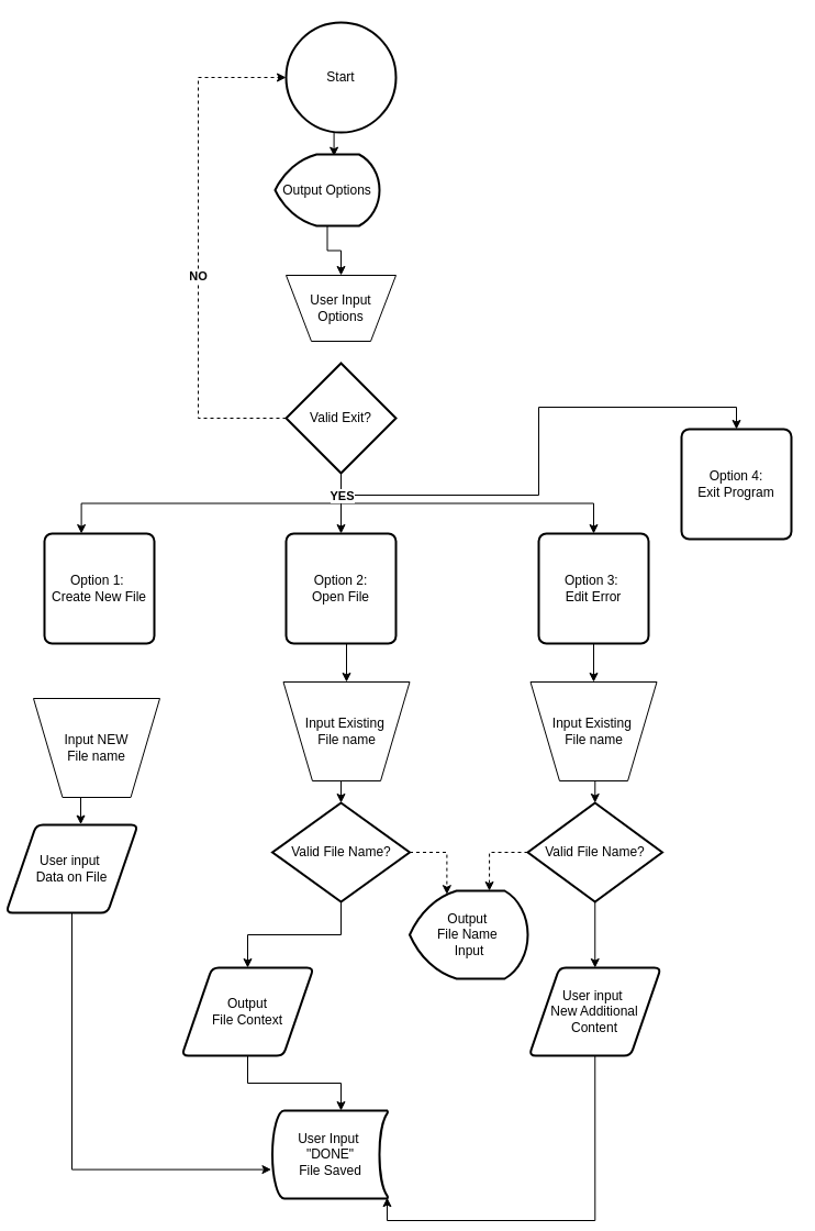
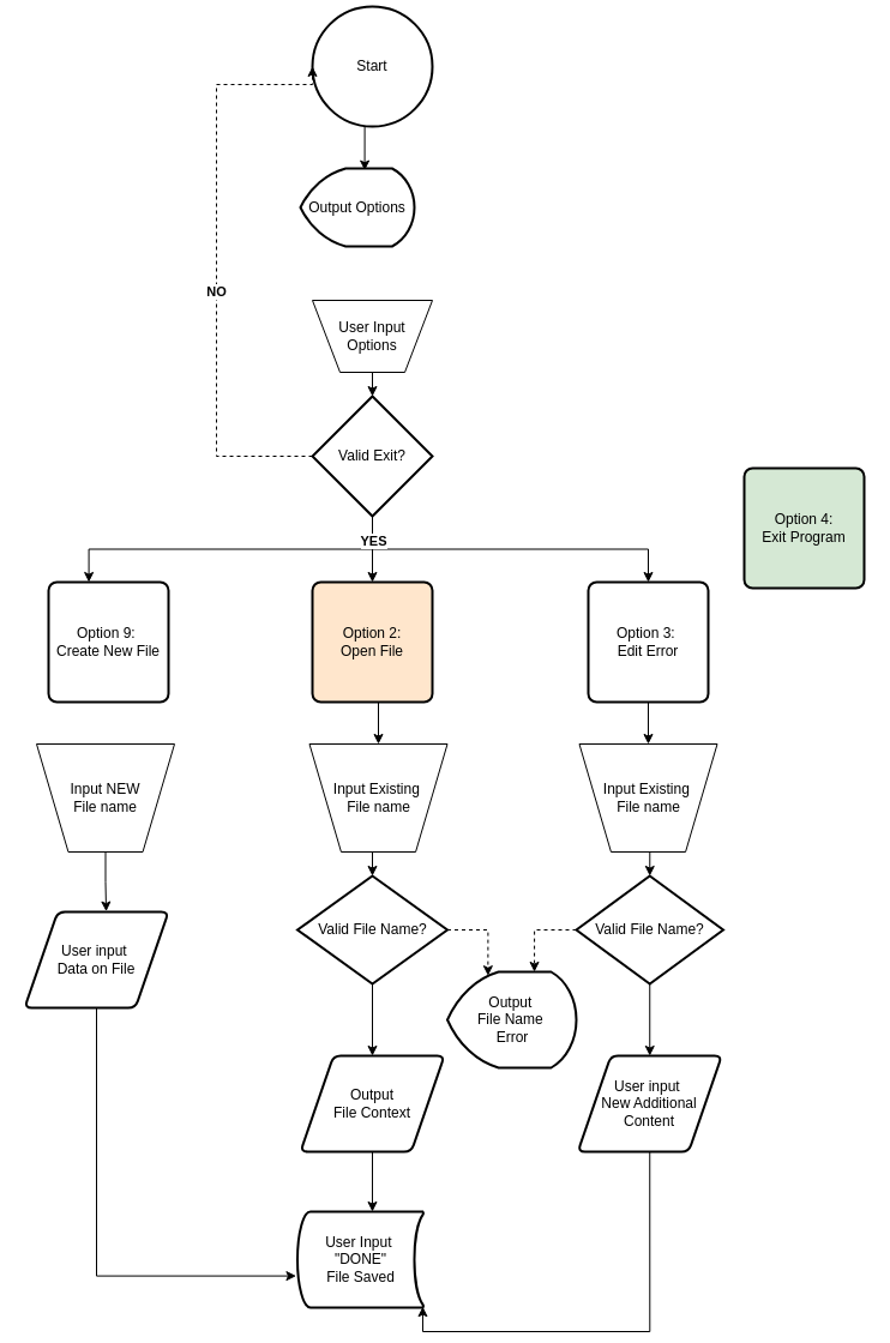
- <mxCell id="2" value="Start" style="strokeWidth=2;html=1;shape=mxgraph.flowchart.start_2;whiteSpace=wrap;" vertex="1" parent="1"><mxGeometry x="260" y="20" width="100" height="100" as="geometry" /></mxCell>
+ <mxCell id="2" value="Start" style="strokeWidth=2;html=1;shape=mxgraph.flowchart.start_2;whiteSpace=wrap;" vertex="1" parent="1"><mxGeometry x="260" y="5" width="100" height="100" as="geometry" /></mxCell>
- <mxCell id="3" style="edgeStyle=orthogonalEdgeStyle;rounded=0;orthogonalLoop=1;jettySize=auto;html=1;exitX=0.5;exitY=1;exitDx=0;exitDy=0;exitPerimeter=0;entryX=0.5;entryY=0;entryDx=0;entryDy=0;" edge="1" parent="1" source="4" target="5"><mxGeometry relative="1" as="geometry" /></mxCell>
+ <mxCell id="20" style="edgeStyle=orthogonalEdgeStyle;rounded=0;orthogonalLoop=1;jettySize=auto;html=1;exitX=0.5;exitY=1;exitDx=0;exitDy=0;entryX=0.5;entryY=0;entryDx=0;entryDy=0;entryPerimeter=0;" edge="1" parent="1" source="5" target="9"><mxGeometry relative="1" as="geometry" /></mxCell>
- <mxCell id="8" style="edgeStyle=orthogonalEdgeStyle;rounded=0;orthogonalLoop=1;jettySize=auto;html=1;exitX=0.5;exitY=1;exitDx=0;exitDy=0;exitPerimeter=0;entryX=0.5;entryY=0;entryDx=0;entryDy=0;" edge="1" parent="1" source="9" target="28"><mxGeometry relative="1" as="geometry" /></mxCell>
- <mxCell id="28" value="Option 4:&lt;div&gt;Exit Program&lt;/div&gt;" style="rounded=1;whiteSpace=wrap;html=1;absoluteArcSize=1;arcSize=14;strokeWidth=2;" vertex="1" parent="1"><mxGeometry x="620" y="390" width="100" height="100" as="geometry" /></mxCell>
+ <mxCell id="28" value="Option 4:&lt;div&gt;Exit Program&lt;/div&gt;" style="rounded=1;whiteSpace=wrap;html=1;absoluteArcSize=1;arcSize=14;strokeWidth=2;fillColor=#d5e8d4;" vertex="1" parent="1"><mxGeometry x="620" y="390" width="100" height="100" as="geometry" /></mxCell>
- <mxCell id="12" value="Option 1:&amp;nbsp;&lt;div&gt;Create New File&lt;/div&gt;" style="rounded=1;whiteSpace=wrap;html=1;absoluteArcSize=1;arcSize=14;strokeWidth=2;" vertex="1" parent="1"><mxGeometry x="40" y="485" width="100" height="100" as="geometry" /></mxCell>
+ <mxCell id="12" value="Option 9:&amp;nbsp;&lt;div&gt;Create New File&lt;/div&gt;" style="rounded=1;whiteSpace=wrap;html=1;absoluteArcSize=1;arcSize=14;strokeWidth=2;" vertex="1" parent="1"><mxGeometry x="40" y="485" width="100" height="100" as="geometry" /></mxCell>
- <mxCell id="14" value="Option 2:&lt;div&gt;Open File&lt;/div&gt;" style="rounded=1;whiteSpace=wrap;html=1;absoluteArcSize=1;arcSize=14;strokeWidth=2;" vertex="1" parent="1"><mxGeometry x="260" y="485" width="100" height="100" as="geometry" /></mxCell>
+ <mxCell id="14" value="Option 2:&lt;div&gt;Open File&lt;/div&gt;" style="rounded=1;whiteSpace=wrap;html=1;absoluteArcSize=1;arcSize=14;strokeWidth=2;fillColor=#ffe6cc;" vertex="1" parent="1"><mxGeometry x="260" y="485" width="100" height="100" as="geometry" /></mxCell>
- <mxCell id="22" value="Input NEW&lt;div&gt;File name&lt;/div&gt;" style="verticalLabelPosition=middle;verticalAlign=middle;html=1;shape=trapezoid;perimeter=trapezoidPerimeter;whiteSpace=wrap;size=0.23;arcSize=10;flipV=1;labelPosition=center;align=center;" vertex="1" parent="1"><mxGeometry x="30" y="635" width="115" height="90" as="geometry" /></mxCell>
+ <mxCell id="22" value="Input NEW&lt;div&gt;File name&lt;/div&gt;" style="verticalLabelPosition=middle;verticalAlign=middle;html=1;shape=trapezoid;perimeter=trapezoidPerimeter;whiteSpace=wrap;size=0.23;arcSize=10;flipV=1;labelPosition=center;align=center;" vertex="1" parent="1"><mxGeometry x="30" y="620" width="115" height="90" as="geometry" /></mxCell>
- <mxCell id="21" value="User input&amp;nbsp;&lt;div&gt;Data on File&lt;/div&gt;" style="shape=parallelogram;html=1;strokeWidth=2;perimeter=parallelogramPerimeter;whiteSpace=wrap;rounded=1;arcSize=12;size=0.23;" vertex="1" parent="1"><mxGeometry x="5" y="750" width="120" height="80" as="geometry" /></mxCell>
+ <mxCell id="21" value="User input&amp;nbsp;&lt;div&gt;Data on File&lt;/div&gt;" style="shape=parallelogram;html=1;strokeWidth=2;perimeter=parallelogramPerimeter;whiteSpace=wrap;rounded=1;arcSize=12;size=0.23;" vertex="1" parent="1"><mxGeometry x="20" y="760" width="120" height="80" as="geometry" /></mxCell>
- <mxCell id="34" value="Output&amp;nbsp;&lt;div&gt;File Name&amp;nbsp;&lt;/div&gt;&lt;div&gt;Input&lt;/div&gt;" style="strokeWidth=2;html=1;shape=mxgraph.flowchart.display;whiteSpace=wrap;" vertex="1" parent="1"><mxGeometry x="372.5" y="810" width="107.5" height="80" as="geometry" /></mxCell>
+ <mxCell id="34" value="Output&amp;nbsp;&lt;div&gt;File Name&amp;nbsp;&lt;/div&gt;&lt;div&gt;Error&lt;/div&gt;" style="strokeWidth=2;html=1;shape=mxgraph.flowchart.display;whiteSpace=wrap;" vertex="1" parent="1"><mxGeometry x="372.5" y="810" width="107.5" height="80" as="geometry" /></mxCell>
- <mxCell id="24" value="&lt;div&gt;Output&lt;/div&gt;&lt;div&gt;File Context&lt;/div&gt;" style="shape=parallelogram;html=1;strokeWidth=2;perimeter=parallelogramPerimeter;whiteSpace=wrap;rounded=1;arcSize=12;size=0.23;" vertex="1" parent="1"><mxGeometry x="165" y="880" width="120" height="80" as="geometry" /></mxCell>
+ <mxCell id="24" value="&lt;div&gt;Output&lt;/div&gt;&lt;div&gt;File Context&lt;/div&gt;" style="shape=parallelogram;html=1;strokeWidth=2;perimeter=parallelogramPerimeter;whiteSpace=wrap;rounded=1;arcSize=12;size=0.23;" vertex="1" parent="1"><mxGeometry x="250" y="880" width="120" height="80" as="geometry" /></mxCell>
